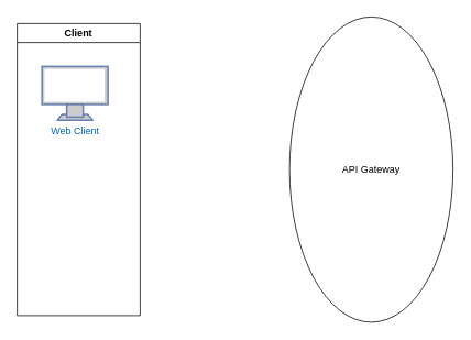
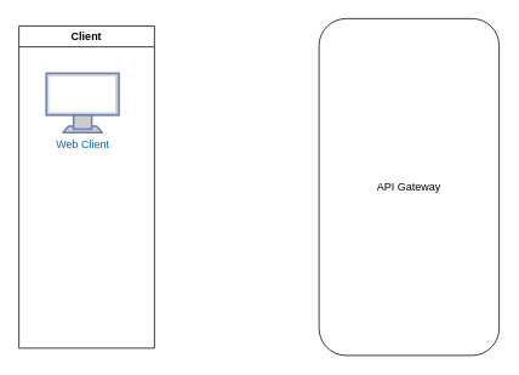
- <mxCell id="4" value="API Gateway" style="ellipse;whiteSpace=wrap;html=1;" vertex="1" parent="1"><mxGeometry x="350" y="20" width="198" height="370" as="geometry" /></mxCell>
+ <mxCell id="4" value="API Gateway" style="rounded=1;whiteSpace=wrap;html=1;" vertex="1" parent="1"><mxGeometry x="350" y="20" width="198" height="370" as="geometry" /></mxCell>
